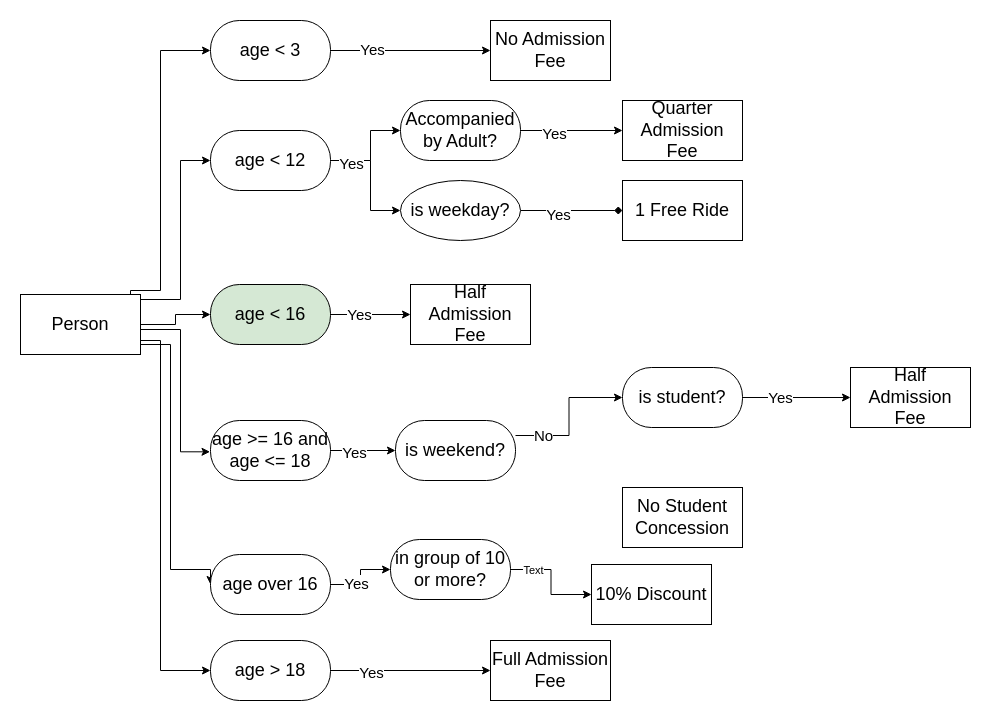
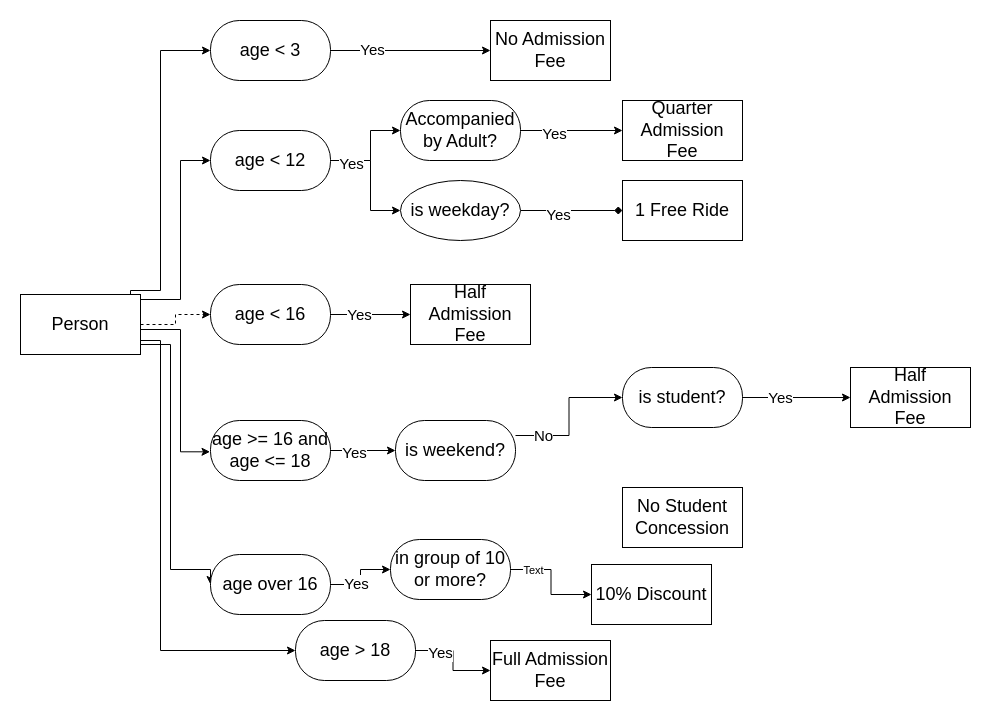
- <mxCell id="17" value="age &amp;lt; 16" style="rounded=1;whiteSpace=wrap;html=1;arcSize=48;labelBackgroundColor=none;fontSize=18;fillColor=#d5e8d4;" vertex="1" parent="1"><mxGeometry x="210" y="284" width="120" height="60" as="geometry" /></mxCell>
+ <mxCell id="17" value="age &amp;lt; 16" style="rounded=1;whiteSpace=wrap;html=1;arcSize=48;labelBackgroundColor=none;fontSize=18;" vertex="1" parent="1"><mxGeometry x="210" y="284" width="120" height="60" as="geometry" /></mxCell>
- <mxCell id="2" style="edgeStyle=orthogonalEdgeStyle;rounded=0;orthogonalLoop=1;jettySize=auto;html=1;exitX=1;exitY=0.5;exitDx=0;exitDy=0;" edge="1" parent="1" source="7" target="17"><mxGeometry relative="1" as="geometry" /></mxCell>
+ <mxCell id="2" style="edgeStyle=orthogonalEdgeStyle;rounded=0;orthogonalLoop=1;jettySize=auto;html=1;exitX=1;exitY=0.5;exitDx=0;exitDy=0;dashed=1;" edge="1" parent="1" source="7" target="17"><mxGeometry relative="1" as="geometry" /></mxCell>
- <mxCell id="27" value="age &amp;gt; 18" style="rounded=1;whiteSpace=wrap;html=1;arcSize=48;labelBackgroundColor=none;fontSize=18;" vertex="1" parent="1"><mxGeometry x="210" y="640" width="120" height="60" as="geometry" /></mxCell>
+ <mxCell id="27" value="age &amp;gt; 18" style="rounded=1;whiteSpace=wrap;html=1;arcSize=48;labelBackgroundColor=none;fontSize=18;" vertex="1" parent="1"><mxGeometry x="295" y="620" width="120" height="60" as="geometry" /></mxCell>
